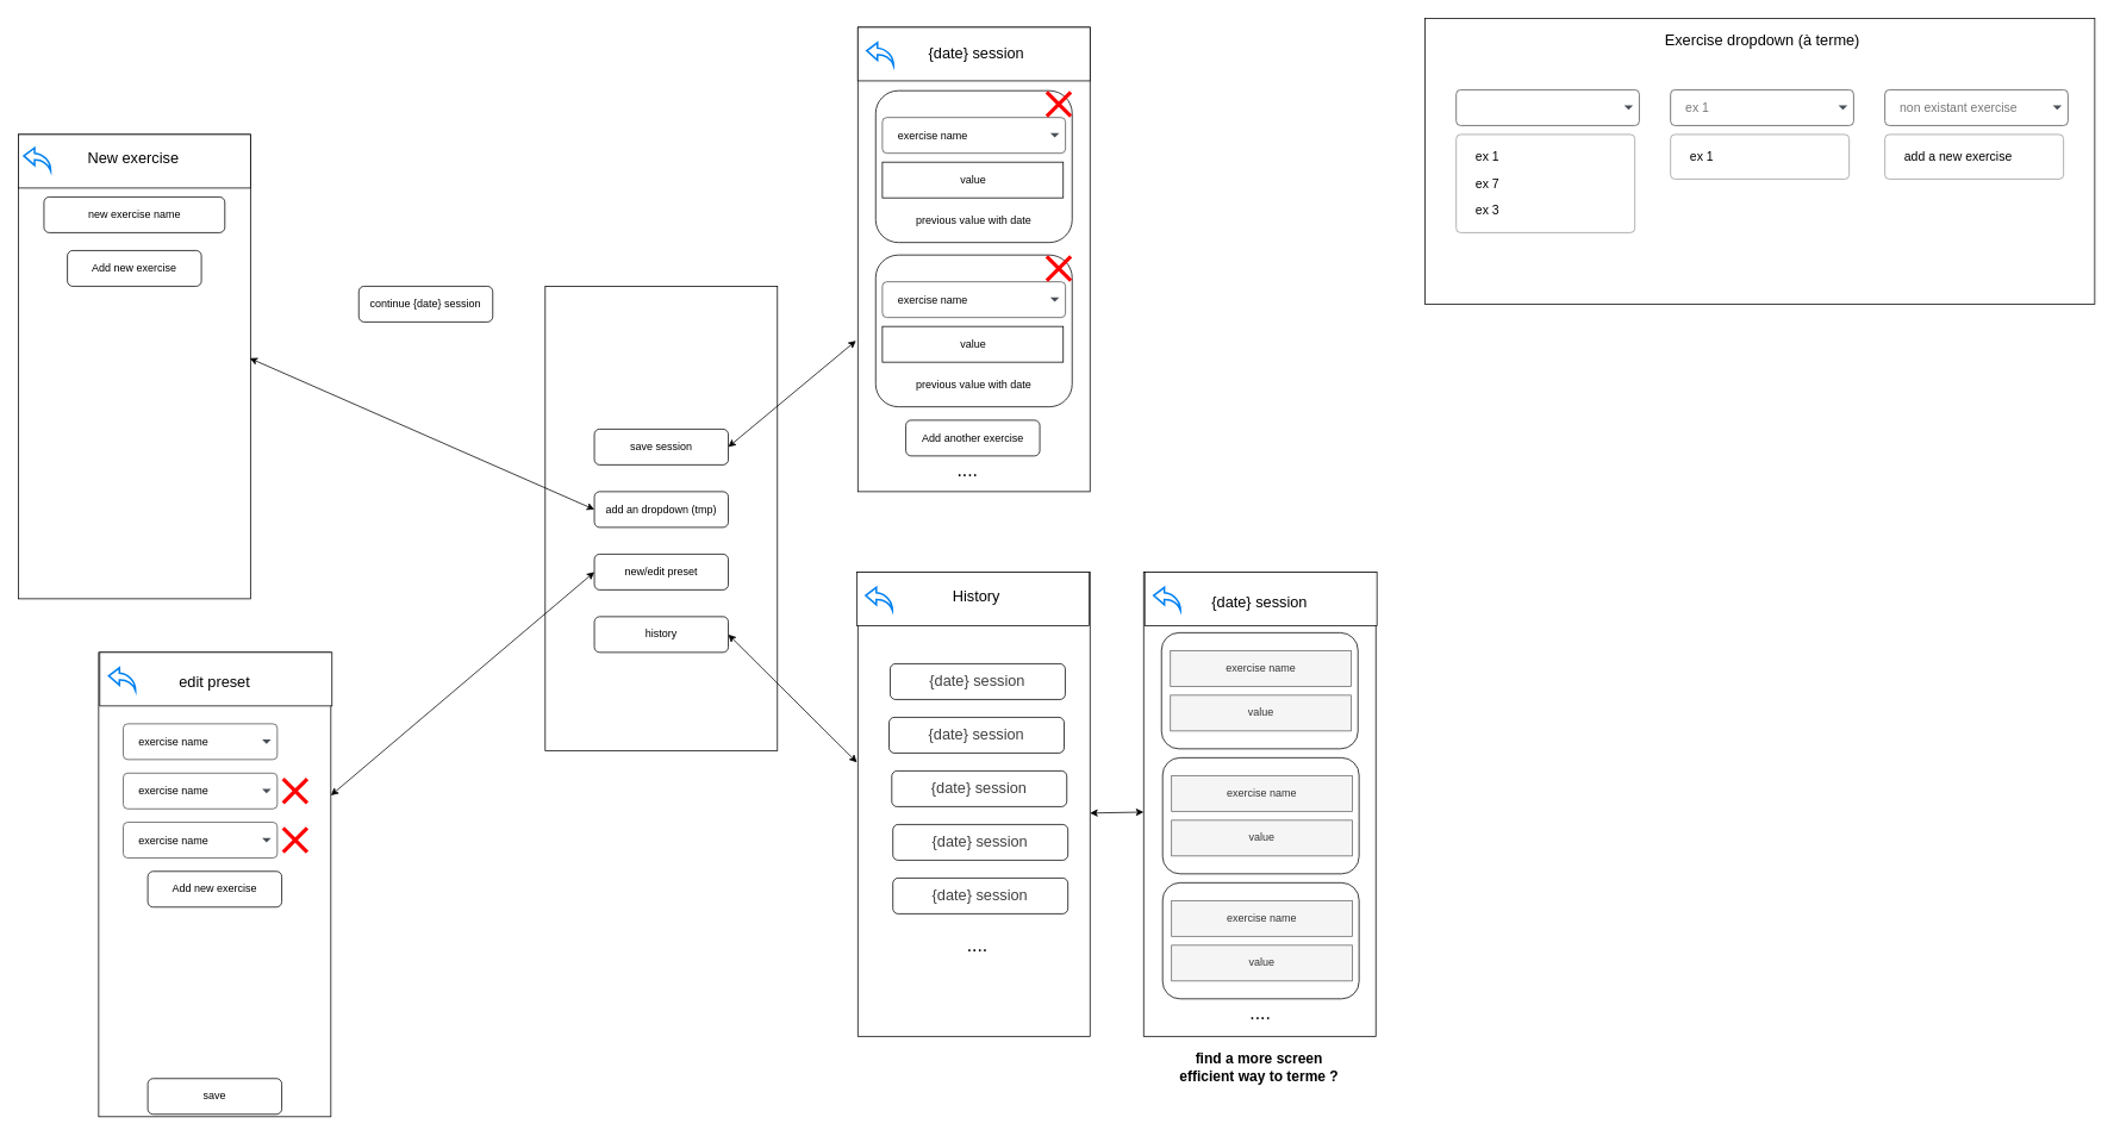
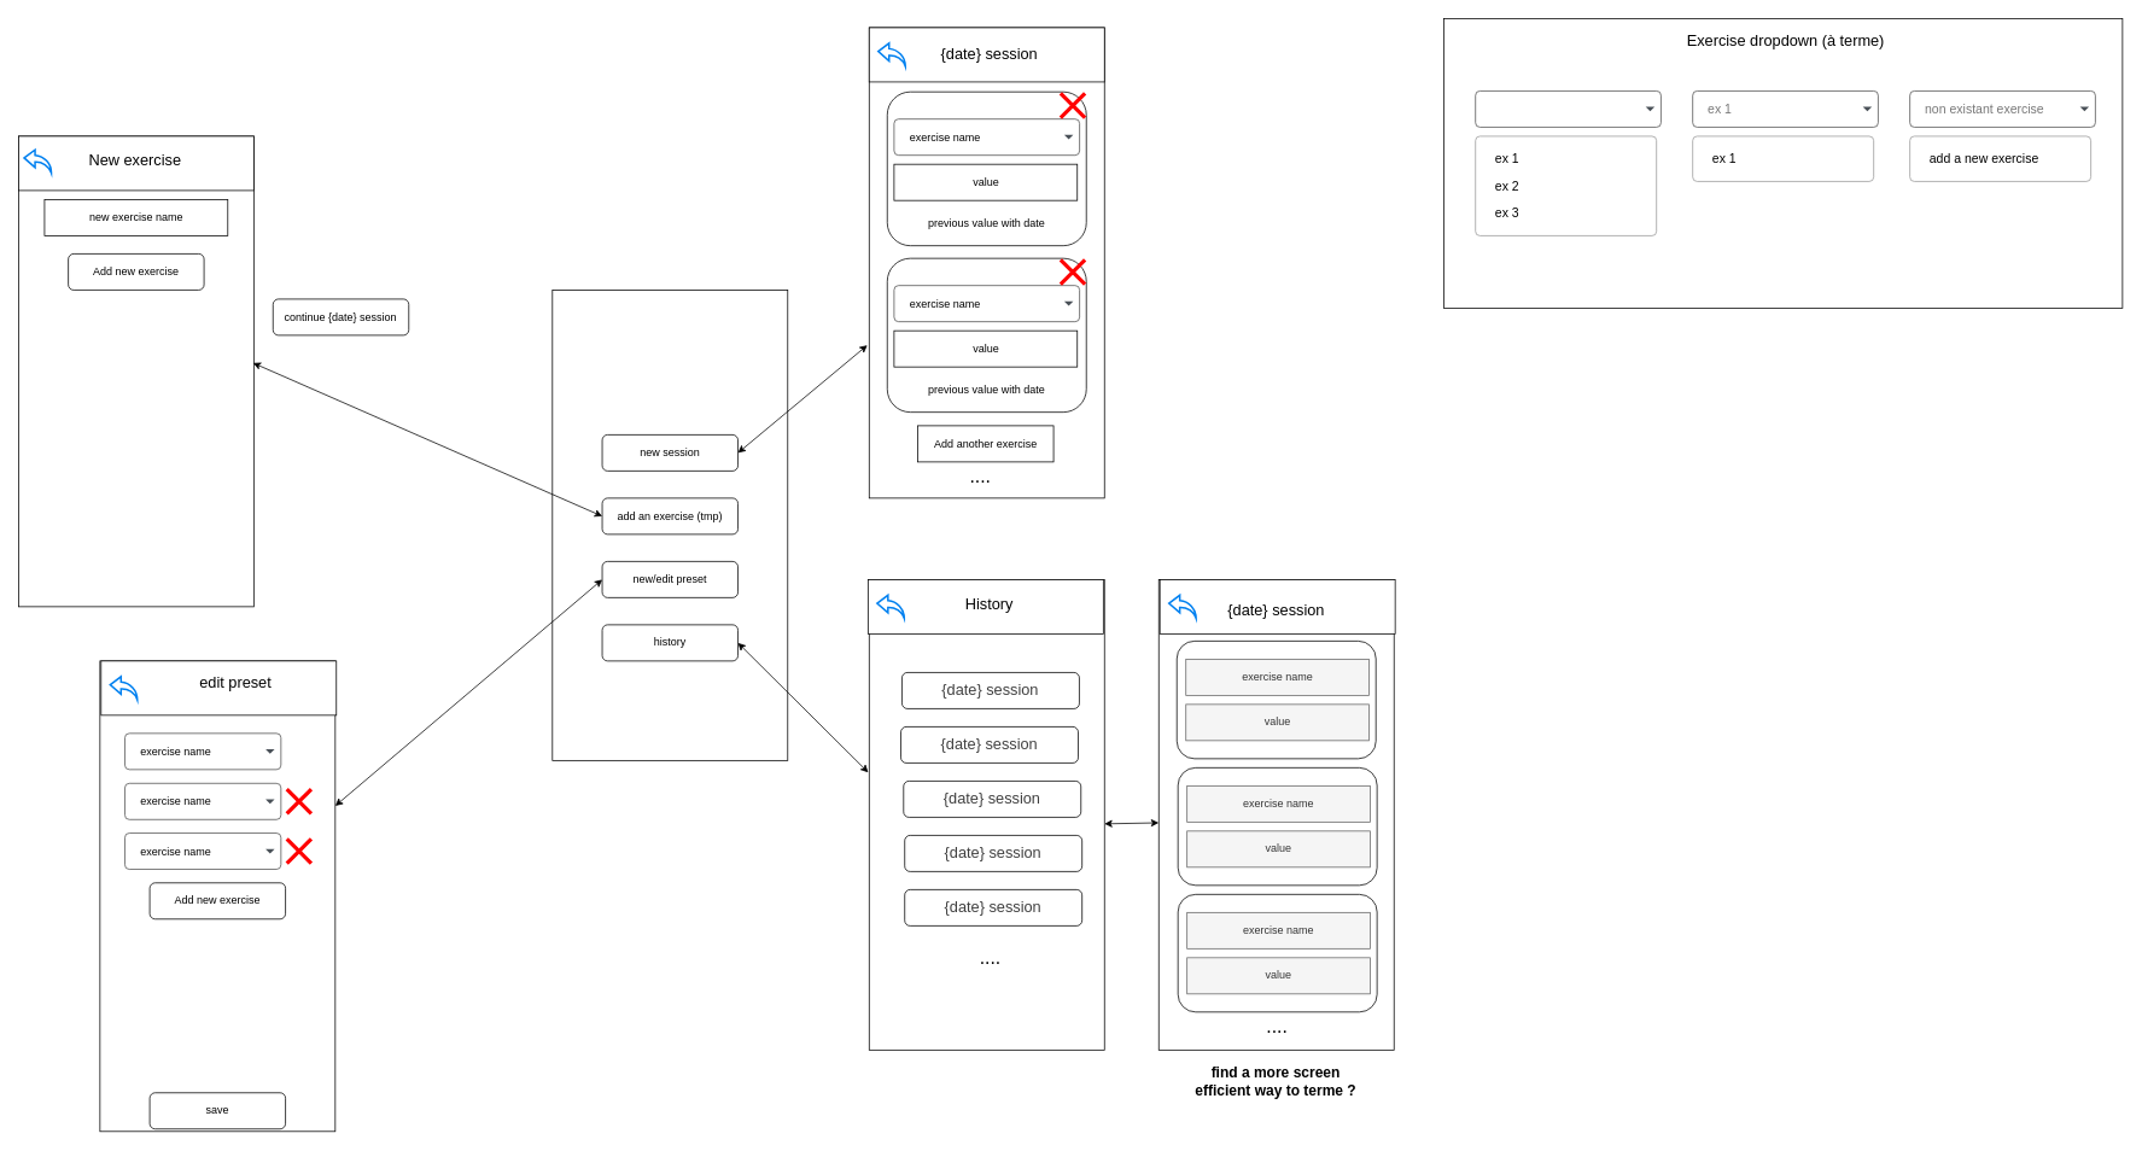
- <mxCell id="44" value="ex 7" style="text;align=left;verticalAlign=middle;spacingLeft=20;spacingRight=10;overflow=hidden;points=[[0,0.5],[1,0.5]];portConstraint=eastwest;rotatable=0;whiteSpace=wrap;html=1;fontColor=inherit;fontSize=14;fontStyle=0;" parent="42" vertex="1"><mxGeometry y="40" width="200" height="30" as="geometry" /></mxCell>
+ <mxCell id="44" value="ex 2" style="text;align=left;verticalAlign=middle;spacingLeft=20;spacingRight=10;overflow=hidden;points=[[0,0.5],[1,0.5]];portConstraint=eastwest;rotatable=0;whiteSpace=wrap;html=1;fontColor=inherit;fontSize=14;fontStyle=0;" parent="42" vertex="1"><mxGeometry y="40" width="200" height="30" as="geometry" /></mxCell>
- <mxCell id="19" value="new exercise name" style="whiteSpace=wrap;html=1;rounded=1;" parent="1" vertex="1"><mxGeometry x="48.75" y="220" width="202.5" height="40" as="geometry" /></mxCell>
+ <mxCell id="19" value="new exercise name" style="rounded=0;whiteSpace=wrap;html=1;" parent="1" vertex="1"><mxGeometry x="48.75" y="220" width="202.5" height="40" as="geometry" /></mxCell>
- <mxCell id="55" value="continue {date} session" style="rounded=1;whiteSpace=wrap;html=1;" parent="1" vertex="1"><mxGeometry x="401.25" y="320" width="150" height="40" as="geometry" /></mxCell>
+ <mxCell id="55" value="continue {date} session" style="rounded=1;whiteSpace=wrap;html=1;" parent="1" vertex="1"><mxGeometry x="301.25" y="330" width="150" height="40" as="geometry" /></mxCell>
- <mxCell id="56" value="Add another exercise" style="rounded=1;whiteSpace=wrap;html=1;" parent="1" vertex="1"><mxGeometry x="1013.75" y="470" width="150" height="40" as="geometry" /></mxCell>
+ <mxCell id="56" value="Add another exercise" style="whiteSpace=wrap;html=1;rounded=0;" parent="1" vertex="1"><mxGeometry x="1013.75" y="470" width="150" height="40" as="geometry" /></mxCell>
- <mxCell id="4" value="save session" style="rounded=1;whiteSpace=wrap;html=1;" parent="1" vertex="1"><mxGeometry x="665" y="480" width="150" height="40" as="geometry" /></mxCell>
+ <mxCell id="4" value="new session" style="rounded=1;whiteSpace=wrap;html=1;" parent="1" vertex="1"><mxGeometry x="665" y="480" width="150" height="40" as="geometry" /></mxCell>
- <mxCell id="74" value="add an dropdown (tmp)" style="rounded=1;whiteSpace=wrap;html=1;" parent="1" vertex="1"><mxGeometry x="665" y="550" width="150" height="40" as="geometry" /></mxCell>
+ <mxCell id="74" value="add an exercise (tmp)" style="rounded=1;whiteSpace=wrap;html=1;" parent="1" vertex="1"><mxGeometry x="665" y="550" width="150" height="40" as="geometry" /></mxCell>
- <mxCell id="81" value="&lt;span style=&quot;font-size: 17px;&quot;&gt;edit preset&lt;/span&gt;" style="text;html=1;align=center;verticalAlign=middle;whiteSpace=wrap;rounded=0;" parent="1" vertex="1"><mxGeometry x="180" y="750" width="120" height="30" as="geometry" /></mxCell>
+ <mxCell id="81" value="&lt;span style=&quot;font-size: 17px;&quot;&gt;edit preset&lt;/span&gt;" style="text;html=1;align=center;verticalAlign=middle;whiteSpace=wrap;rounded=0;" parent="1" vertex="1"><mxGeometry x="200" y="740" width="120" height="30" as="geometry" /></mxCell>
